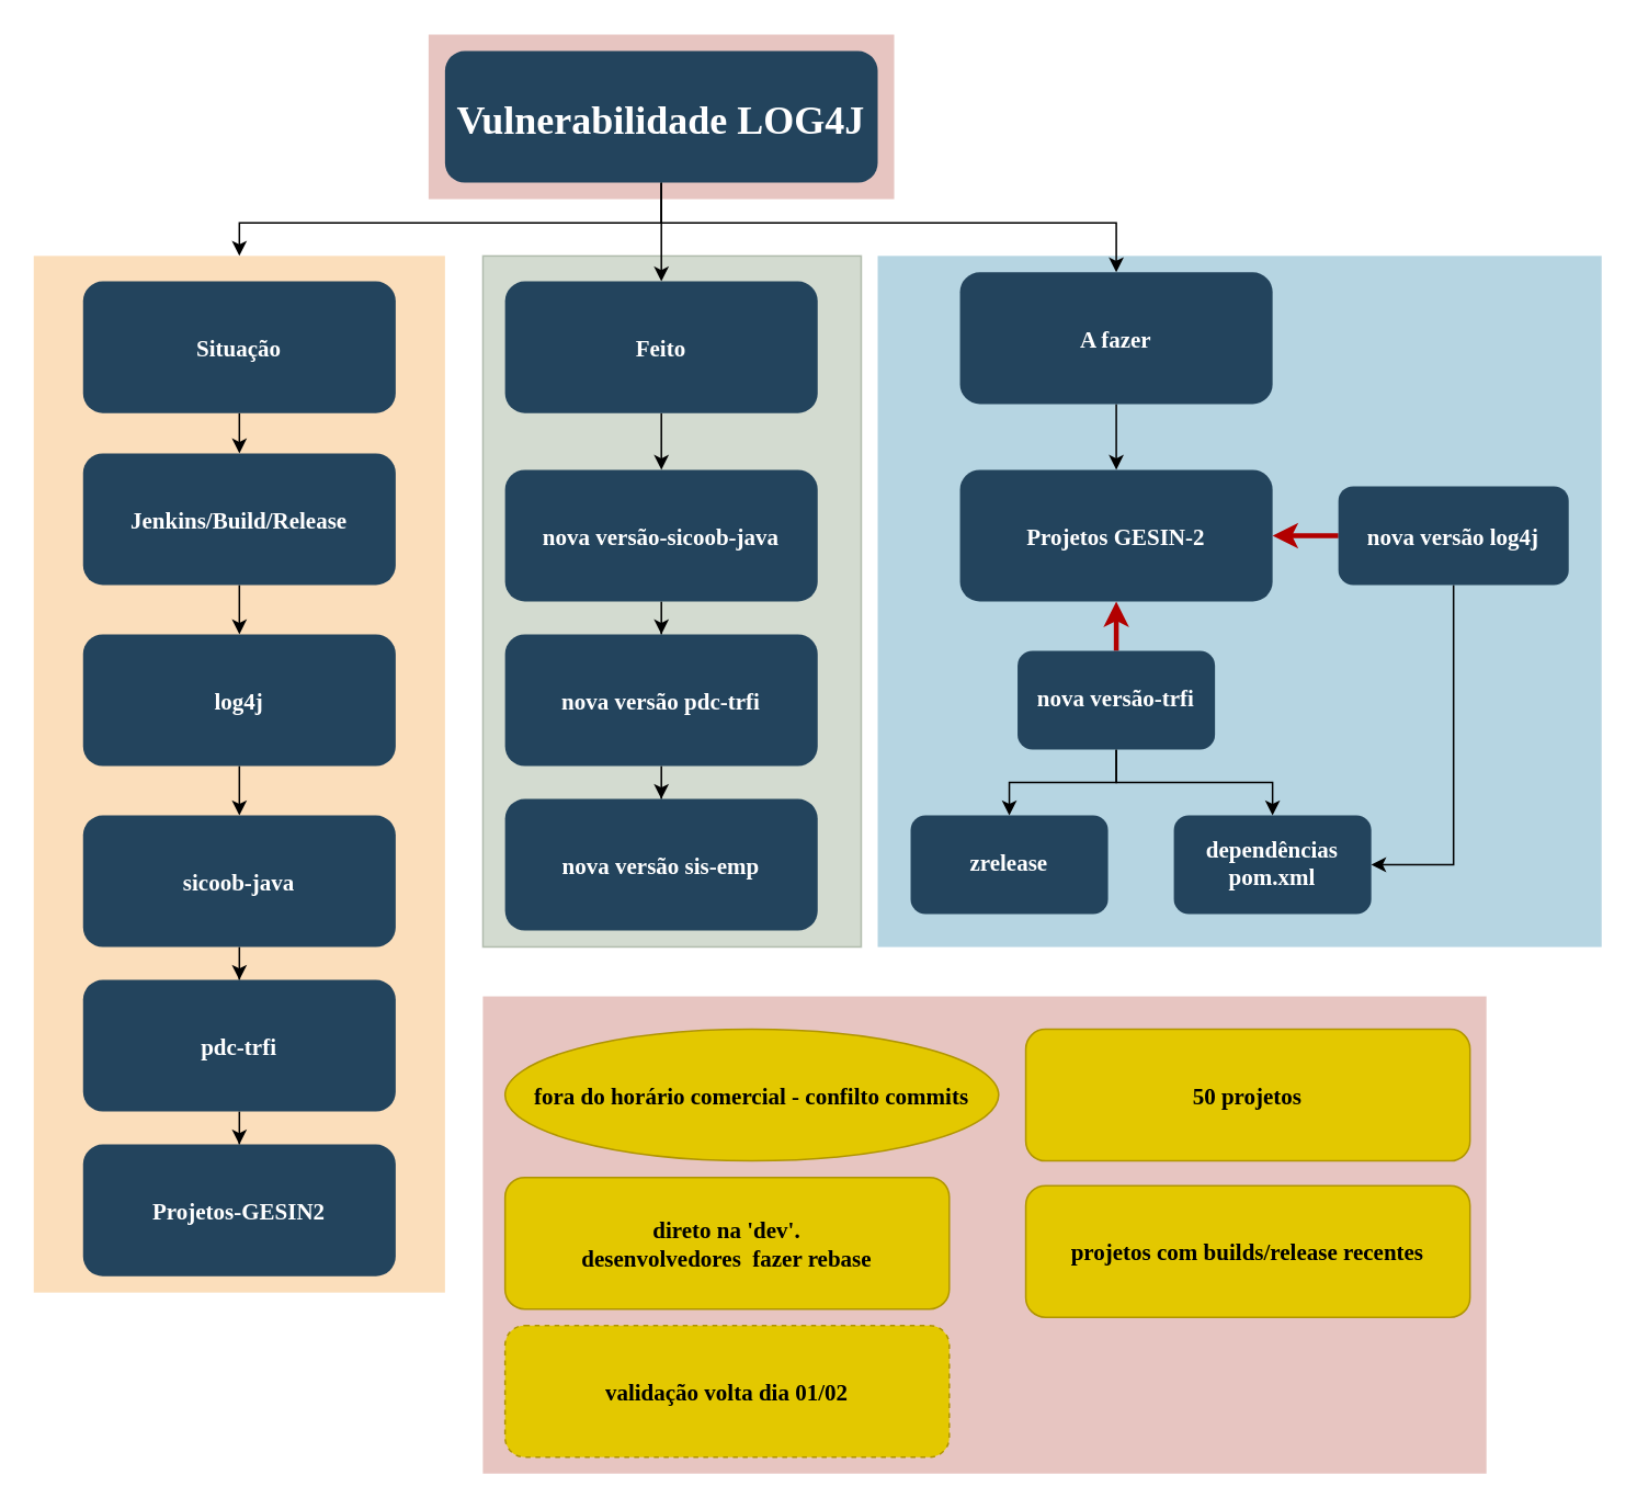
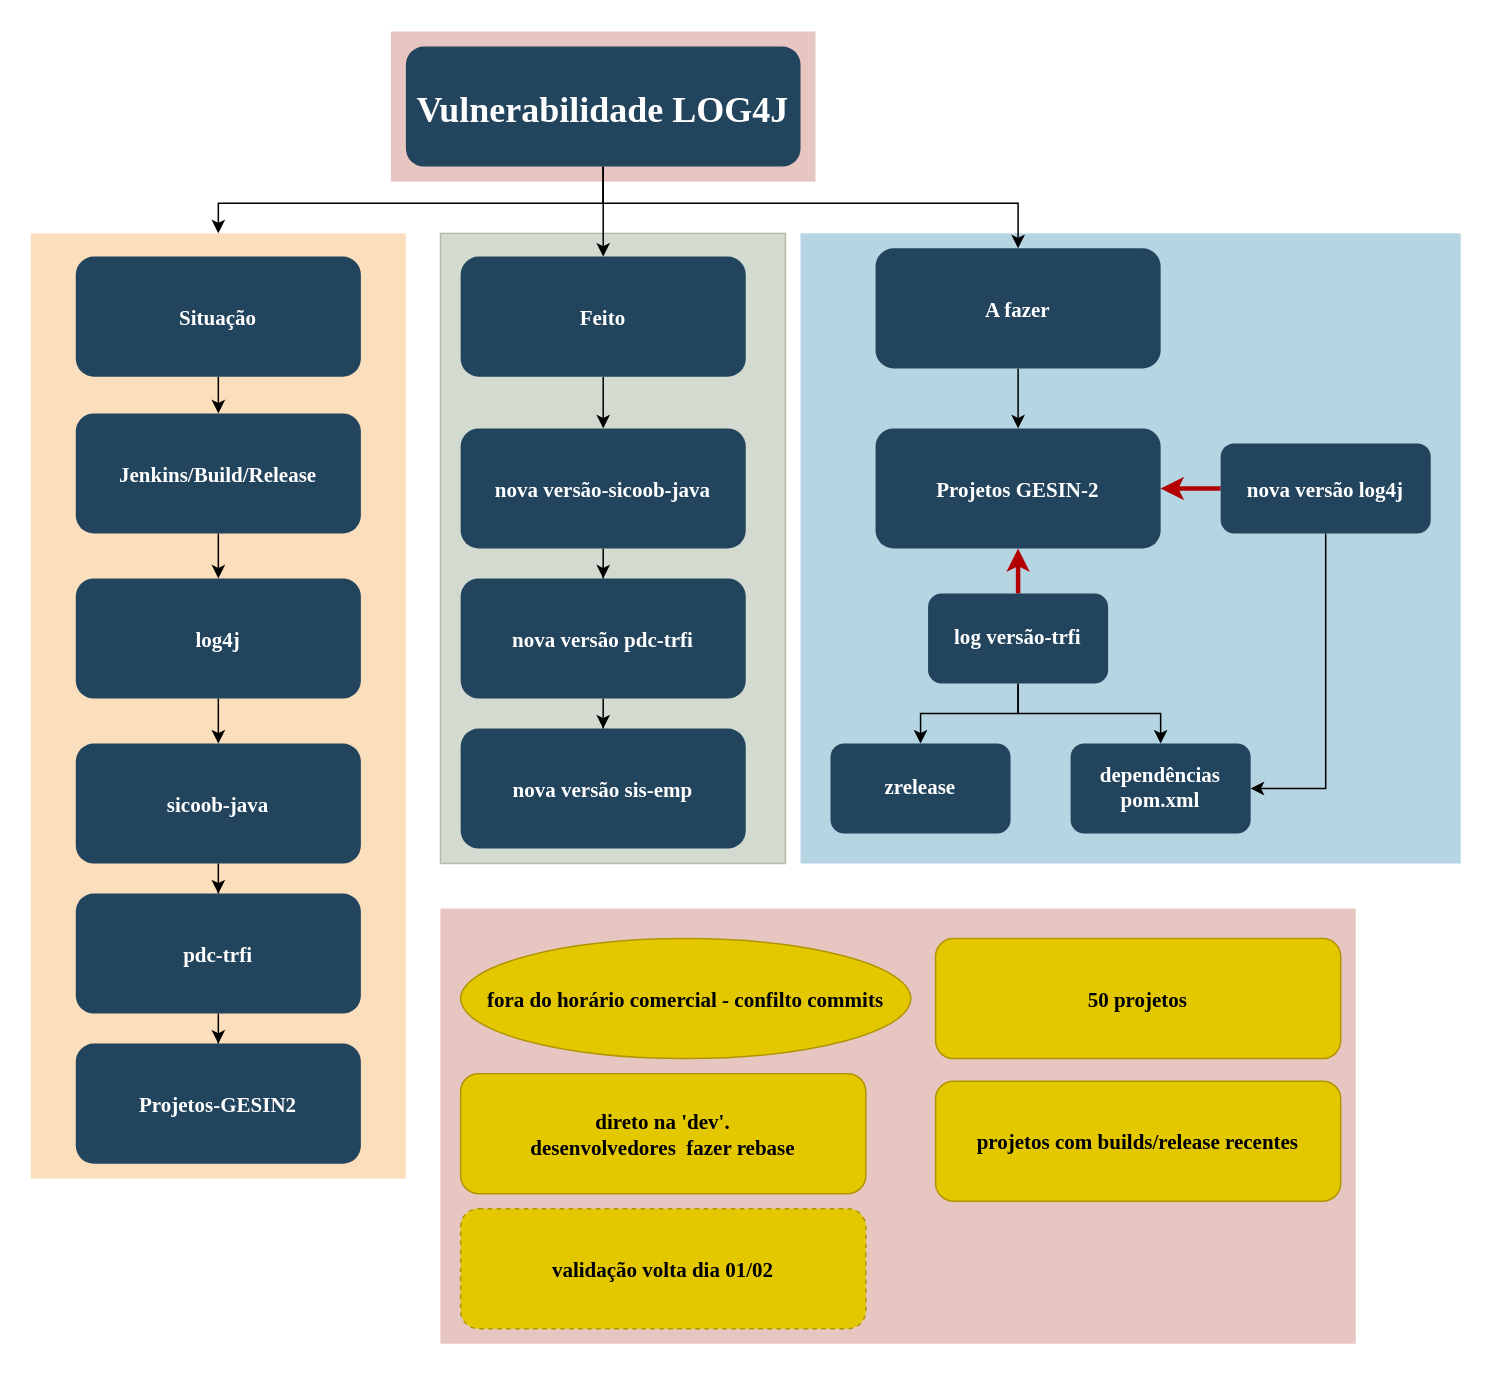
- <mxCell id="36" value="nova versão-trfi" style="whiteSpace=wrap;html=1;fontSize=14;fontFamily=Tahoma;fillColor=#23445D;strokeColor=none;fontColor=#FFFFFF;rounded=1;gradientColor=none;fontStyle=1;" parent="1" vertex="1"><mxGeometry x="618" y="395" width="120" height="60" as="geometry" /></mxCell>
+ <mxCell id="36" value="log versão-trfi" style="whiteSpace=wrap;html=1;fontSize=14;fontFamily=Tahoma;fillColor=#23445D;strokeColor=none;fontColor=#FFFFFF;rounded=1;gradientColor=none;fontStyle=1;" parent="1" vertex="1"><mxGeometry x="618" y="395" width="120" height="60" as="geometry" /></mxCell>
